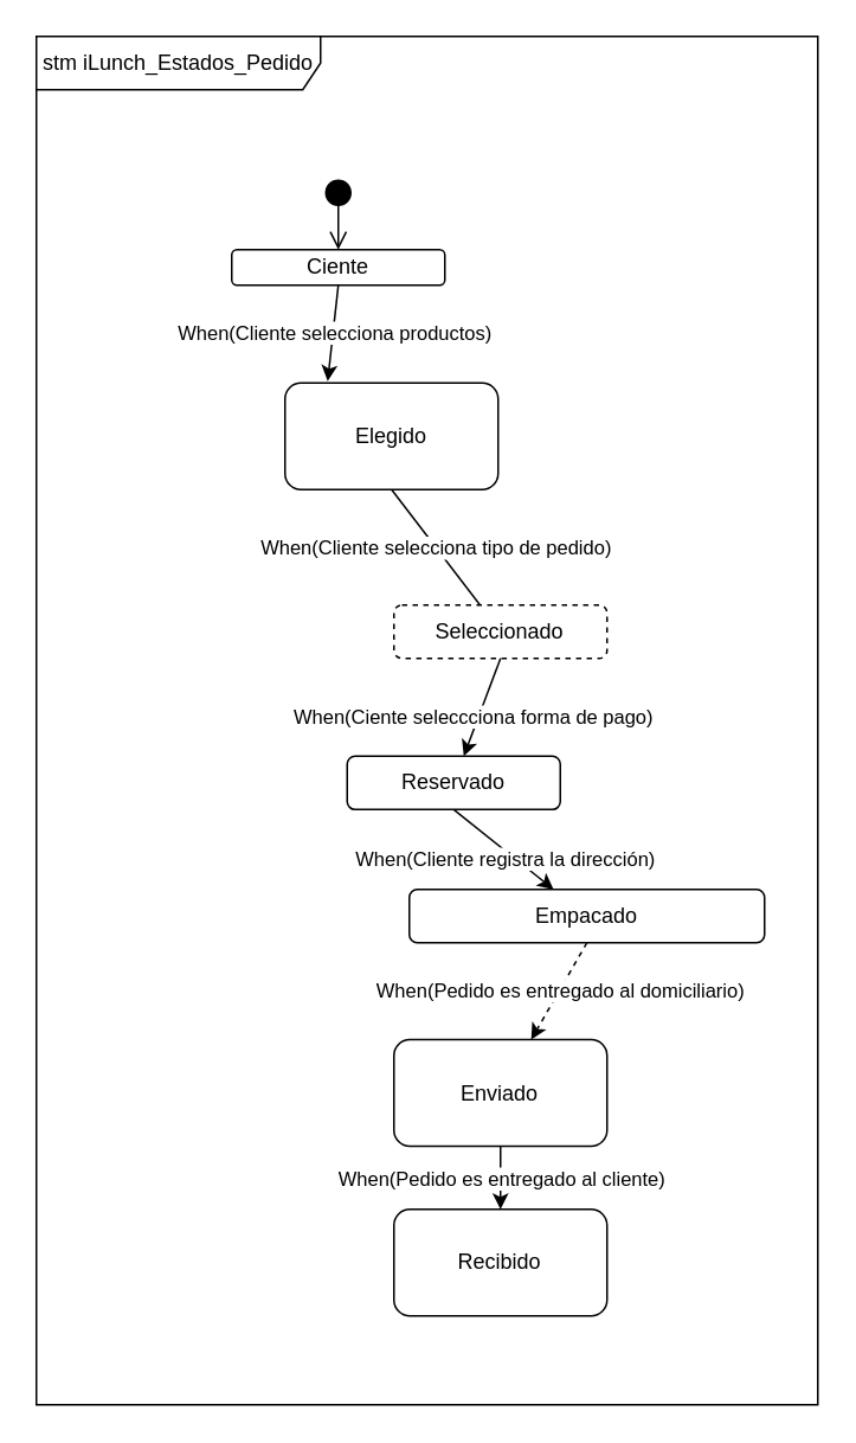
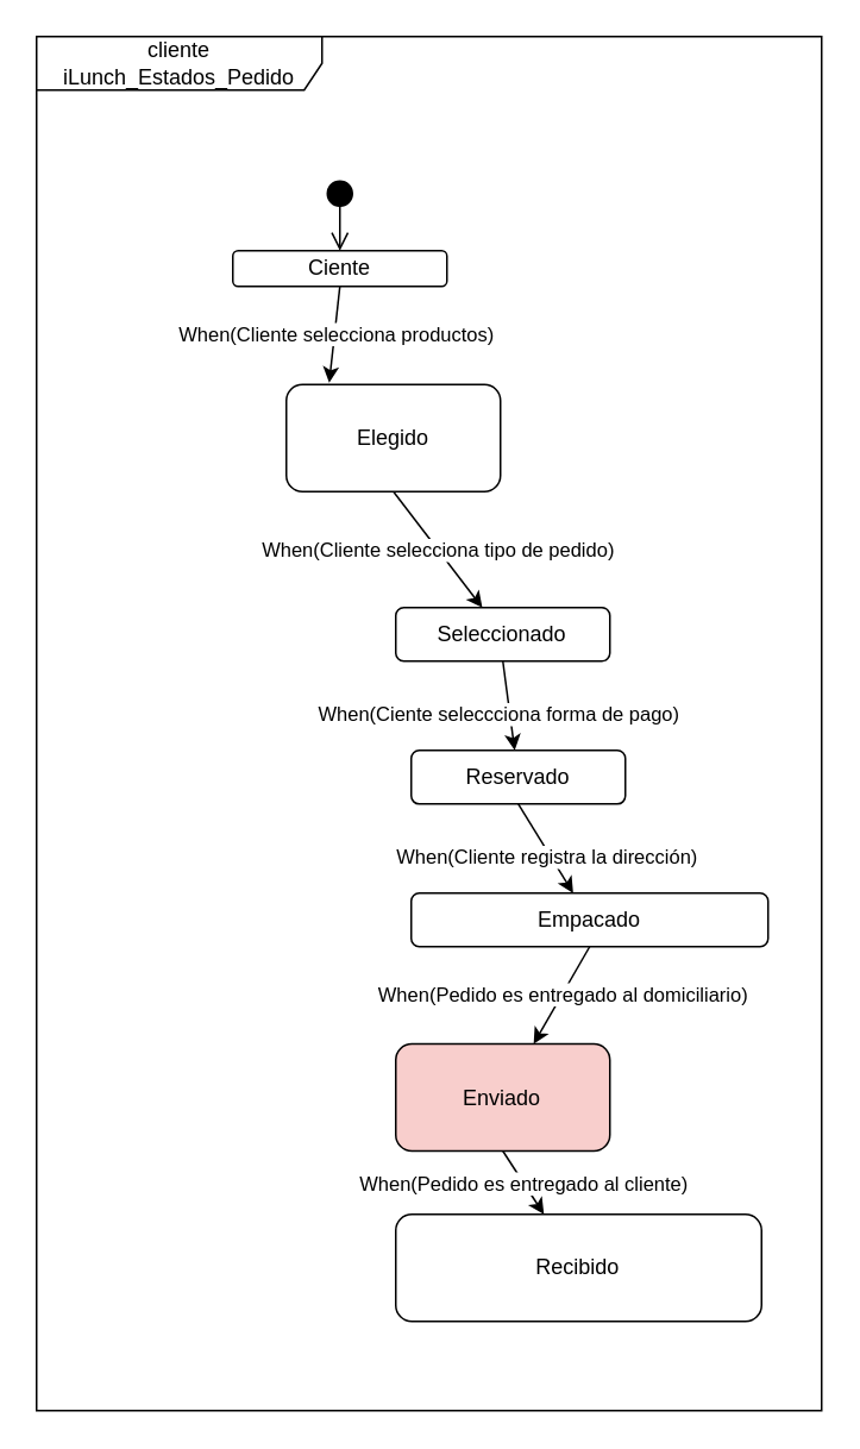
- <mxCell id="2" value="stm iLunch_Estados_Pedido" style="shape=umlFrame;whiteSpace=wrap;html=1;width=160;height=30;" vertex="1" parent="1"><mxGeometry x="20" y="20" width="440" height="770" as="geometry" /></mxCell>
+ <mxCell id="2" value="cliente iLunch_Estados_Pedido" style="shape=umlFrame;whiteSpace=wrap;html=1;width=160;height=30;" vertex="1" parent="1"><mxGeometry x="20" y="20" width="440" height="770" as="geometry" /></mxCell>
- <mxCell id="5" value="" style="endArrow=none;html=1;strokeColor=#000000;exitX=0.5;exitY=1;exitDx=0;exitDy=0;" edge="1" parent="1" source="11" target="7"><mxGeometry relative="1" as="geometry"><mxPoint x="350" y="180" as="sourcePoint" /><mxPoint x="590" y="220" as="targetPoint" /><Array as="points" /></mxGeometry></mxCell>
+ <mxCell id="5" value="" style="endArrow=classic;html=1;strokeColor=#000000;exitX=0.5;exitY=1;exitDx=0;exitDy=0;" edge="1" parent="1" source="11" target="7"><mxGeometry relative="1" as="geometry"><mxPoint x="350" y="180" as="sourcePoint" /><mxPoint x="590" y="220" as="targetPoint" /><Array as="points" /></mxGeometry></mxCell>
- <mxCell id="7" value="Seleccionado" style="rounded=1;whiteSpace=wrap;html=1;strokeColor=#000000;dashed=1;" vertex="1" parent="1"><mxGeometry x="221.33" y="340" width="120" height="30" as="geometry" /></mxCell>
+ <mxCell id="7" value="Seleccionado" style="rounded=1;whiteSpace=wrap;html=1;strokeColor=#000000;" vertex="1" parent="1"><mxGeometry x="221.33" y="340" width="120" height="30" as="geometry" /></mxCell>
- <mxCell id="10" value="Reservado" style="rounded=1;whiteSpace=wrap;html=1;strokeColor=#000000;" vertex="1" parent="1"><mxGeometry x="195" y="425" width="120" height="30.07" as="geometry" /></mxCell>
+ <mxCell id="10" value="Reservado" style="rounded=1;whiteSpace=wrap;html=1;strokeColor=#000000;" vertex="1" parent="1"><mxGeometry x="230" y="420" width="120" height="30.07" as="geometry" /></mxCell>
- <mxCell id="17" value="" style="endArrow=classic;html=1;strokeColor=#000000;exitX=0.5;exitY=1;exitDx=0;exitDy=0;dashed=1;" edge="1" parent="1" source="16" target="19"><mxGeometry relative="1" as="geometry"><mxPoint x="350" y="580" as="sourcePoint" /><mxPoint x="450" y="580" as="targetPoint" /></mxGeometry></mxCell>
+ <mxCell id="17" value="" style="endArrow=classic;html=1;strokeColor=#000000;exitX=0.5;exitY=1;exitDx=0;exitDy=0;" edge="1" parent="1" source="16" target="19"><mxGeometry relative="1" as="geometry"><mxPoint x="350" y="580" as="sourcePoint" /><mxPoint x="450" y="580" as="targetPoint" /></mxGeometry></mxCell>
- <mxCell id="19" value="Enviado" style="rounded=1;whiteSpace=wrap;html=1;strokeColor=#000000;" vertex="1" parent="1"><mxGeometry x="221.33" y="584.5" width="120" height="60" as="geometry" /></mxCell>
+ <mxCell id="19" value="Enviado" style="rounded=1;whiteSpace=wrap;html=1;strokeColor=#000000;fillColor=#f8cecc;" vertex="1" parent="1"><mxGeometry x="221.33" y="584.5" width="120" height="60" as="geometry" /></mxCell>
- <mxCell id="22" value="Recibido" style="rounded=1;whiteSpace=wrap;html=1;strokeColor=#000000;" vertex="1" parent="1"><mxGeometry x="221.33" y="680" width="120" height="60" as="geometry" /></mxCell>
+ <mxCell id="22" value="Recibido" style="rounded=1;whiteSpace=wrap;html=1;strokeColor=#000000;" vertex="1" parent="1"><mxGeometry x="221.33" y="680" width="205" height="60" as="geometry" /></mxCell>
